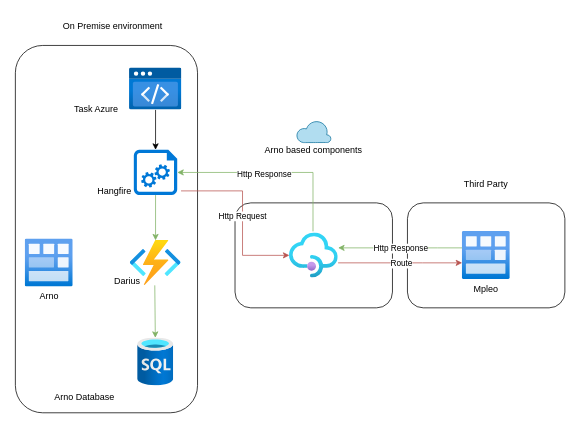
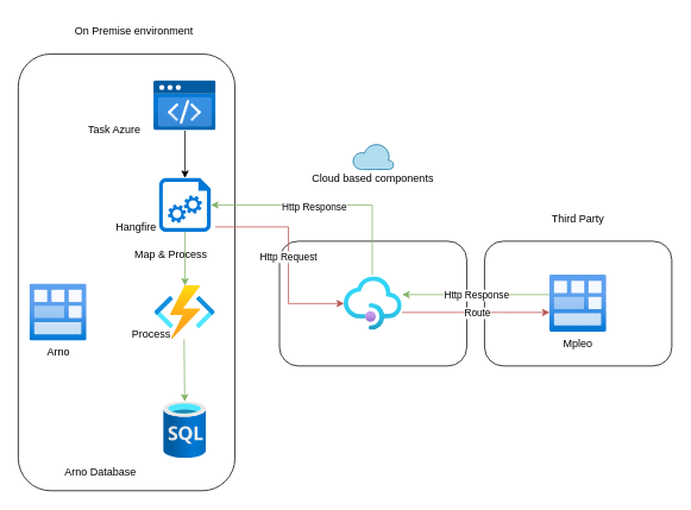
- <mxCell id="23" value="Arno based components" style="text;html=1;strokeColor=none;fillColor=none;align=center;verticalAlign=middle;whiteSpace=wrap;rounded=0;" parent="1" vertex="1"><mxGeometry x="343.08" y="184.58" width="149.84" height="30" as="geometry" /></mxCell>
+ <mxCell id="23" value="Cloud based components" style="text;html=1;strokeColor=none;fillColor=none;align=center;verticalAlign=middle;whiteSpace=wrap;rounded=0;" parent="1" vertex="1"><mxGeometry x="343.08" y="184.58" width="149.84" height="30" as="geometry" /></mxCell>
+ <mxCell id="28" value="Map &amp;amp; Process" style="text;html=1;strokeColor=none;fillColor=none;align=center;verticalAlign=middle;whiteSpace=wrap;rounded=0;" parent="1" vertex="1"><mxGeometry x="141.08" y="270" width="100.92" height="30" as="geometry" /></mxCell>
- <mxCell id="29" value="Darius" style="text;html=1;strokeColor=none;fillColor=none;align=center;verticalAlign=middle;whiteSpace=wrap;rounded=0;" parent="1" vertex="1"><mxGeometry x="119" y="360" width="100.92" height="30" as="geometry" /></mxCell>
+ <mxCell id="29" value="Process" style="text;html=1;strokeColor=none;fillColor=none;align=center;verticalAlign=middle;whiteSpace=wrap;rounded=0;" parent="1" vertex="1"><mxGeometry x="119" y="360" width="100.92" height="30" as="geometry" /></mxCell>
